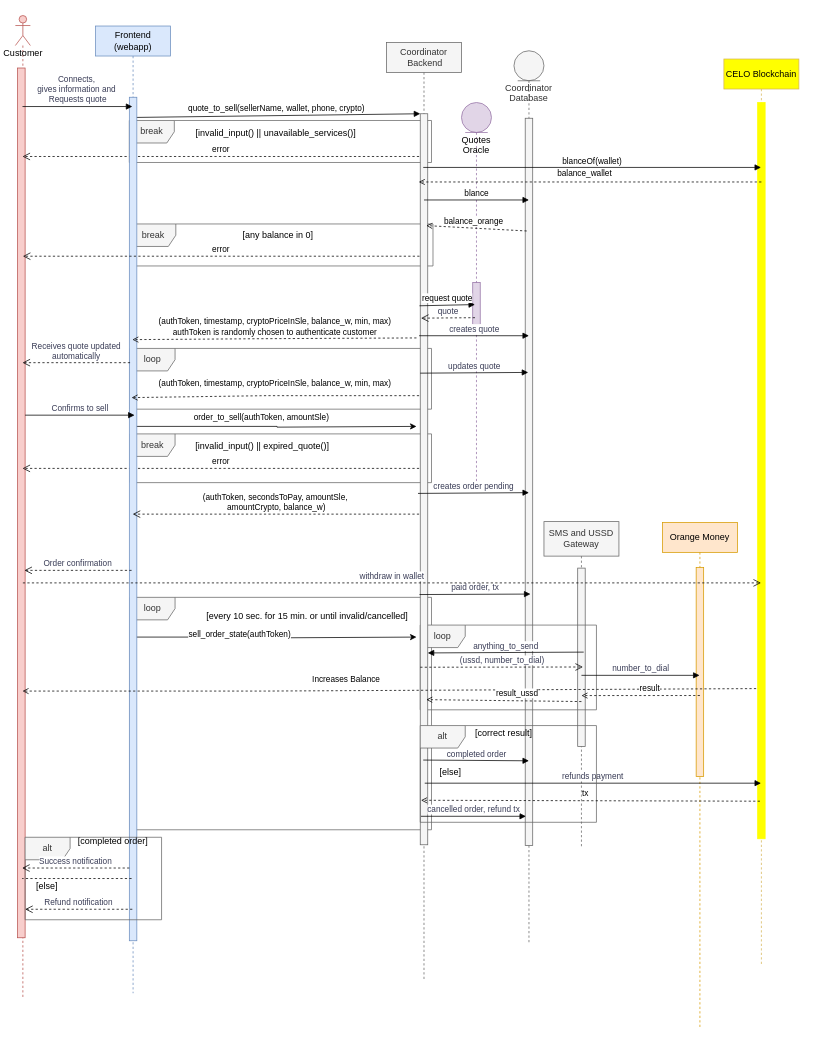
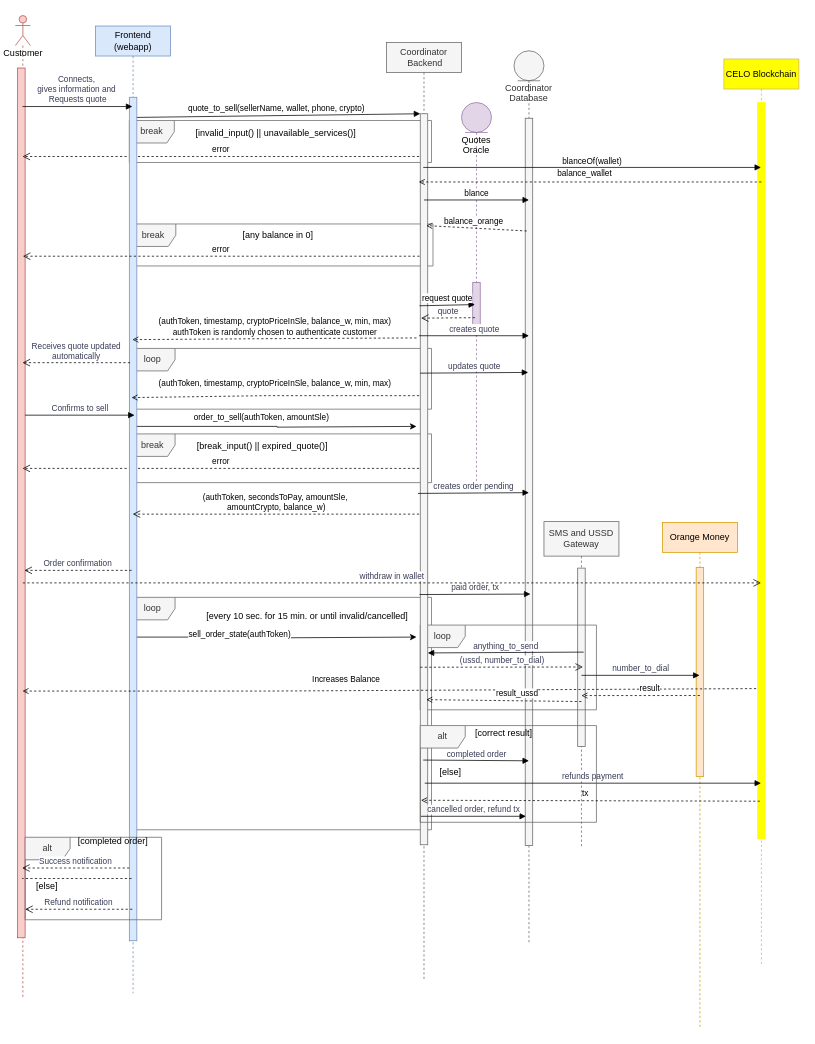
- <mxCell id="22" value="[invalid_input() || expired_quote()]" style="text;html=1;align=center;verticalAlign=middle;resizable=0;points=[];autosize=1;strokeColor=none;fillColor=none;" parent="1" vertex="1"><mxGeometry x="234" y="579" width="230" height="30" as="geometry" /></mxCell>
+ <mxCell id="22" value="[break_input() || expired_quote()]" style="text;html=1;align=center;verticalAlign=middle;resizable=0;points=[];autosize=1;strokeColor=none;fillColor=none;" parent="1" vertex="1"><mxGeometry x="234" y="579" width="230" height="30" as="geometry" /></mxCell>
